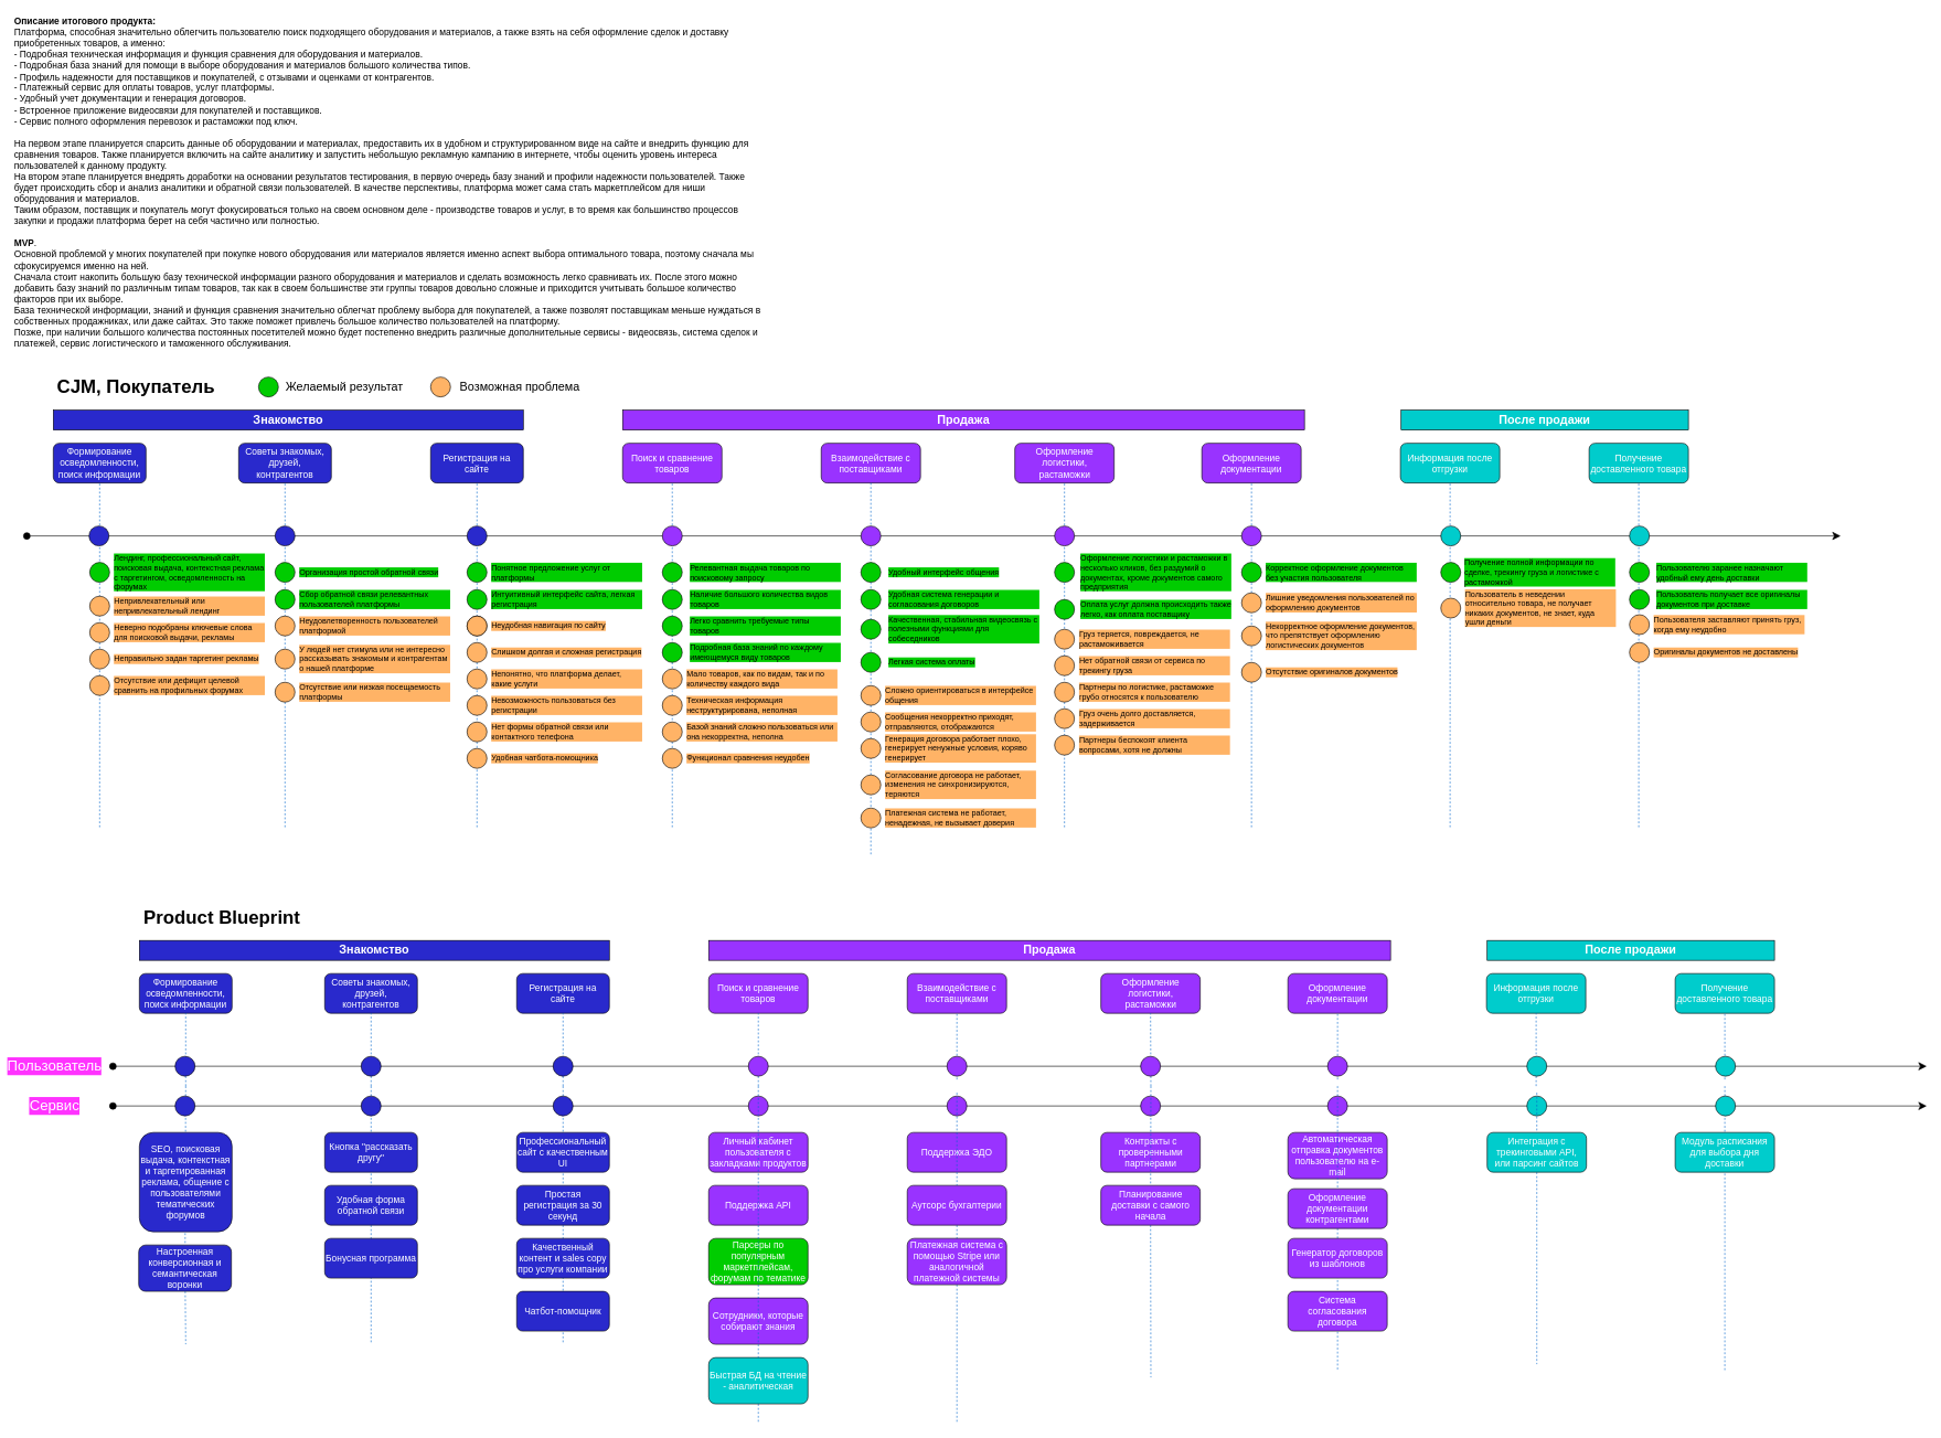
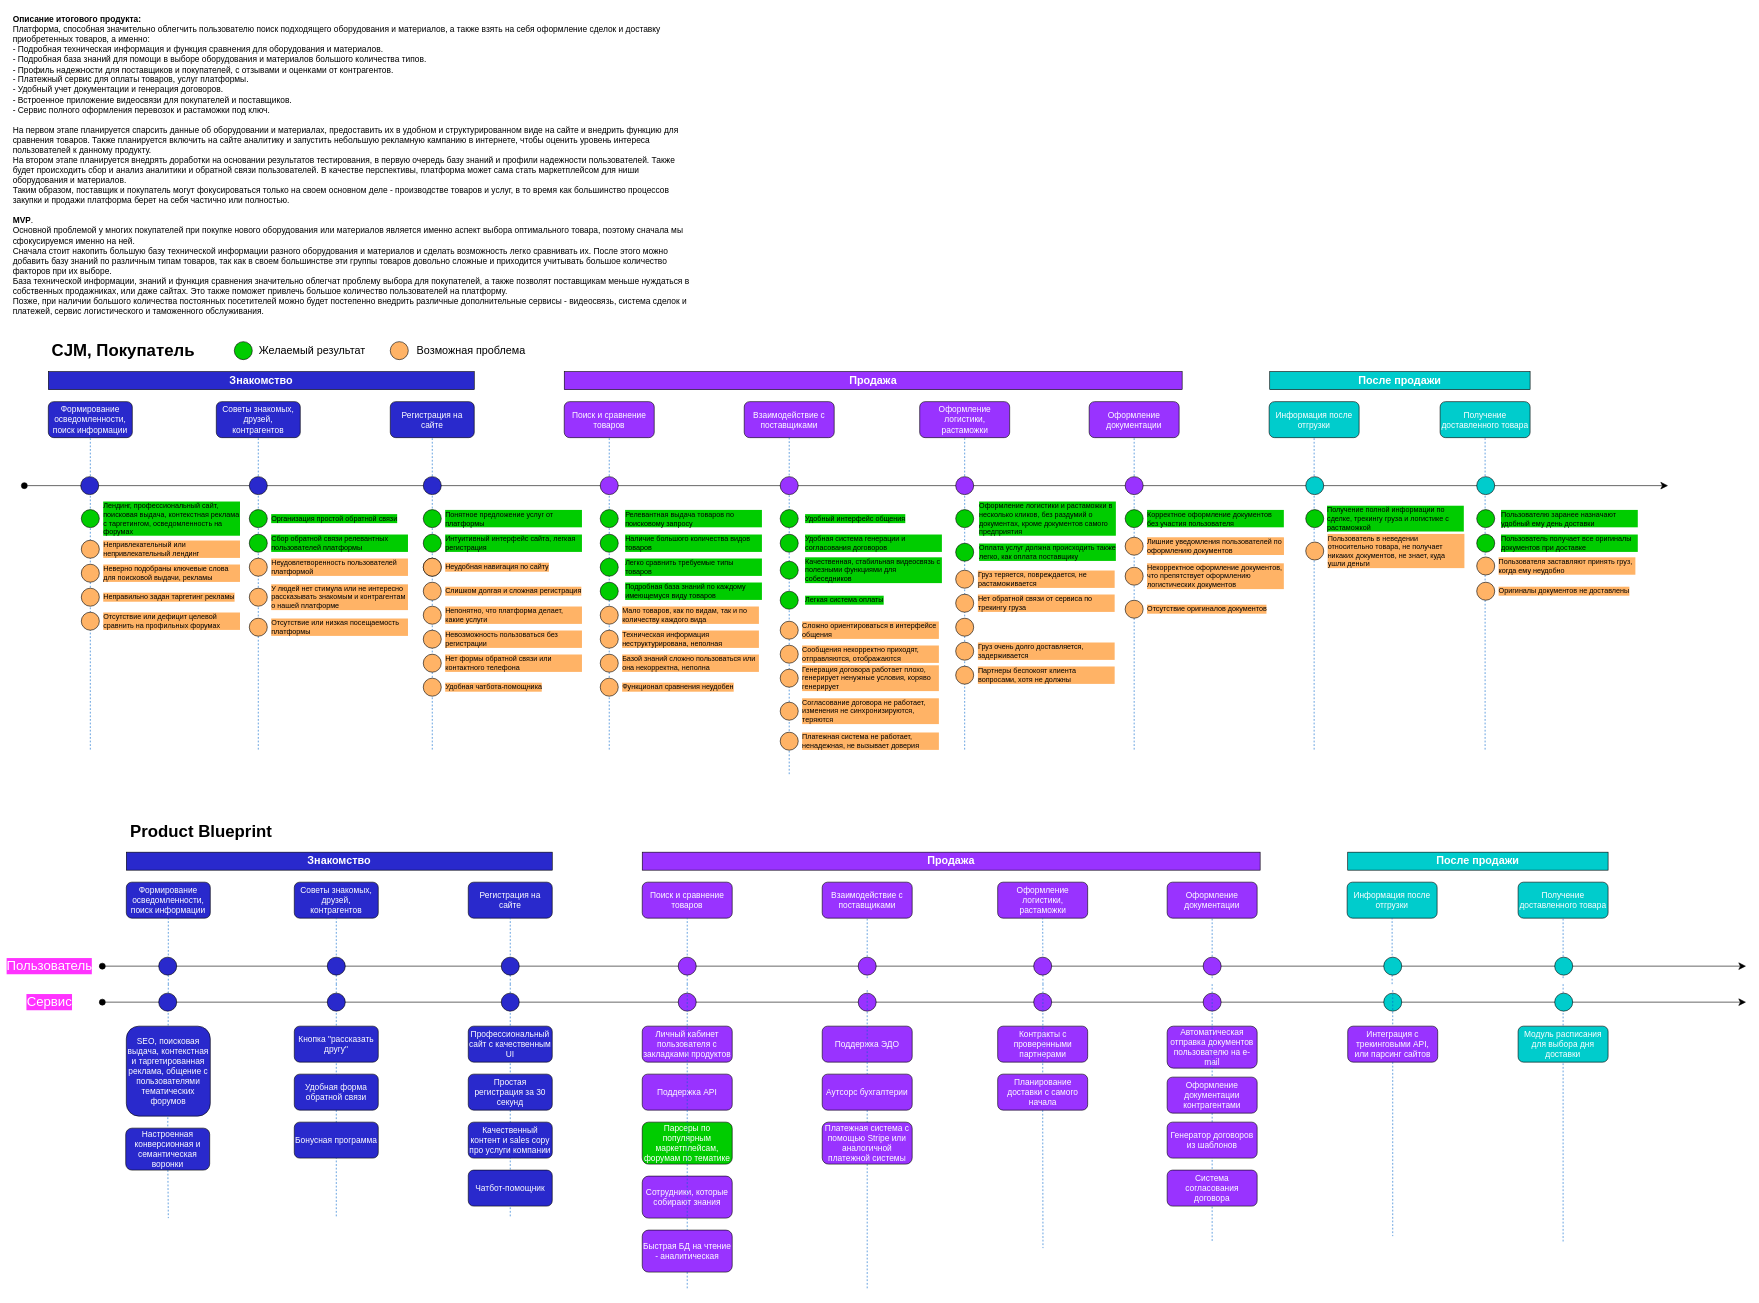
- <mxCell id="134" value="Партнеры по логистике, растаможке грубо относятся к пользователю" style="text;html=1;strokeColor=none;fillColor=none;align=left;verticalAlign=middle;whiteSpace=wrap;rounded=0;fontSize=12;fontColor=#000000;labelBackgroundColor=#FFB366;" parent="1" vertex="1"><mxGeometry x="1627.5" y="1035" width="230" height="20" as="geometry" /></mxCell>
- <mxCell id="213" value="Интеграция с трекинговыми API, или парсинг сайтов" style="rounded=1;whiteSpace=wrap;html=1;fontSize=14;fontColor=#FFFFFF;fillColor=#00CCCC;" parent="1" vertex="1"><mxGeometry x="2246" y="1710" width="150" height="60" as="geometry" /></mxCell>
+ <mxCell id="213" value="Интеграция с трекинговыми API, или парсинг сайтов" style="rounded=1;whiteSpace=wrap;html=1;fontSize=14;fontColor=#FFFFFF;fillColor=#9933ff;" parent="1" vertex="1"><mxGeometry x="2246" y="1710" width="150" height="60" as="geometry" /></mxCell>
- <mxCell id="218" value="Быстрая БД на чтение - аналитическая" style="rounded=1;whiteSpace=wrap;html=1;fontSize=14;fontColor=#FFFFFF;fillColor=#00cccc;" parent="1" vertex="1"><mxGeometry x="1070" y="2050" width="150" height="70" as="geometry" /></mxCell>
+ <mxCell id="218" value="Быстрая БД на чтение - аналитическая" style="rounded=1;whiteSpace=wrap;html=1;fontSize=14;fontColor=#FFFFFF;fillColor=#9933FF;" parent="1" vertex="1"><mxGeometry x="1070" y="2050" width="150" height="70" as="geometry" /></mxCell>
